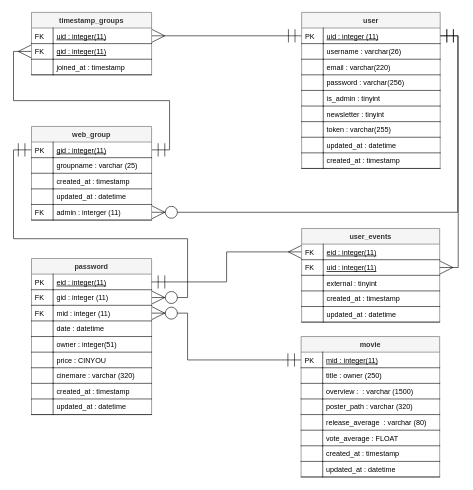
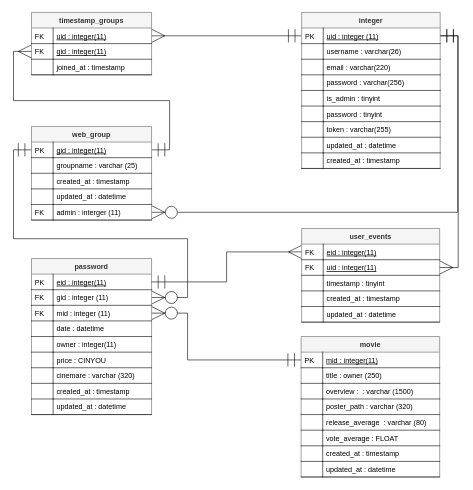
- <mxCell id="25" value="user" style="swimlane;fontStyle=1;childLayout=stackLayout;horizontal=1;startSize=26;horizontalStack=0;resizeParent=1;resizeLast=0;collapsible=1;marginBottom=0;rounded=0;shadow=0;strokeWidth=1;swimlaneFillColor=#ffffff;fillColor=#f5f5f5;strokeColor=#666666;fontColor=#333333;" parent="1" vertex="1"><mxGeometry x="500" y="20" width="230.87" height="260" as="geometry"><mxRectangle x="260" y="270" width="160" height="26" as="alternateBounds" /></mxGeometry></mxCell>
+ <mxCell id="25" value="integer" style="swimlane;fontStyle=1;childLayout=stackLayout;horizontal=1;startSize=26;horizontalStack=0;resizeParent=1;resizeLast=0;collapsible=1;marginBottom=0;rounded=0;shadow=0;strokeWidth=1;swimlaneFillColor=#ffffff;fillColor=#f5f5f5;strokeColor=#666666;fontColor=#333333;" parent="1" vertex="1"><mxGeometry x="500" y="20" width="230.87" height="260" as="geometry"><mxRectangle x="260" y="270" width="160" height="26" as="alternateBounds" /></mxGeometry></mxCell>
- <mxCell id="36" value="newsletter : tinyint" style="shape=partialRectangle;top=0;left=0;right=0;bottom=1;align=left;verticalAlign=top;fillColor=none;spacingLeft=40;spacingRight=4;overflow=hidden;rotatable=0;points=[[0,0.5],[1,0.5]];portConstraint=eastwest;dropTarget=0;rounded=0;shadow=0;strokeWidth=1;fontStyle=0" vertex="1" parent="25"><mxGeometry y="156" width="230.87" height="26" as="geometry" /></mxCell>
+ <mxCell id="36" value="password : tinyint" style="shape=partialRectangle;top=0;left=0;right=0;bottom=1;align=left;verticalAlign=top;fillColor=none;spacingLeft=40;spacingRight=4;overflow=hidden;rotatable=0;points=[[0,0.5],[1,0.5]];portConstraint=eastwest;dropTarget=0;rounded=0;shadow=0;strokeWidth=1;fontStyle=0" vertex="1" parent="25"><mxGeometry y="156" width="230.87" height="26" as="geometry" /></mxCell>
- <mxCell id="69" value="external : tinyint" style="shape=partialRectangle;top=0;left=0;right=0;bottom=1;align=left;verticalAlign=top;fillColor=none;spacingLeft=40;spacingRight=4;overflow=hidden;rotatable=0;points=[[0,0.5],[1,0.5]];portConstraint=eastwest;dropTarget=0;rounded=0;shadow=0;strokeWidth=1;fontStyle=0" vertex="1" parent="64"><mxGeometry y="78" width="230" height="26" as="geometry" /></mxCell>
+ <mxCell id="69" value="timestamp : tinyint" style="shape=partialRectangle;top=0;left=0;right=0;bottom=1;align=left;verticalAlign=top;fillColor=none;spacingLeft=40;spacingRight=4;overflow=hidden;rotatable=0;points=[[0,0.5],[1,0.5]];portConstraint=eastwest;dropTarget=0;rounded=0;shadow=0;strokeWidth=1;fontStyle=0" vertex="1" parent="64"><mxGeometry y="78" width="230" height="26" as="geometry" /></mxCell>
- <mxCell id="53" value="owner : integer(51)" style="shape=partialRectangle;top=0;left=0;right=0;bottom=1;align=left;verticalAlign=top;fillColor=none;spacingLeft=40;spacingRight=4;overflow=hidden;rotatable=0;points=[[0,0.5],[1,0.5]];portConstraint=eastwest;dropTarget=0;rounded=0;shadow=0;strokeWidth=1;fontStyle=0" vertex="1" parent="44"><mxGeometry y="130" width="200" height="26" as="geometry" /></mxCell>
+ <mxCell id="53" value="owner : integer(11)" style="shape=partialRectangle;top=0;left=0;right=0;bottom=1;align=left;verticalAlign=top;fillColor=none;spacingLeft=40;spacingRight=4;overflow=hidden;rotatable=0;points=[[0,0.5],[1,0.5]];portConstraint=eastwest;dropTarget=0;rounded=0;shadow=0;strokeWidth=1;fontStyle=0" vertex="1" parent="44"><mxGeometry y="130" width="200" height="26" as="geometry" /></mxCell>
